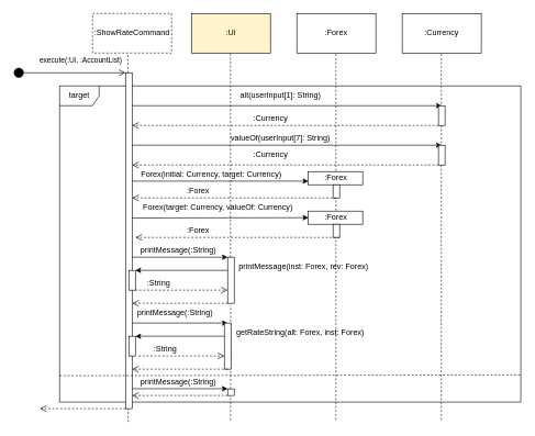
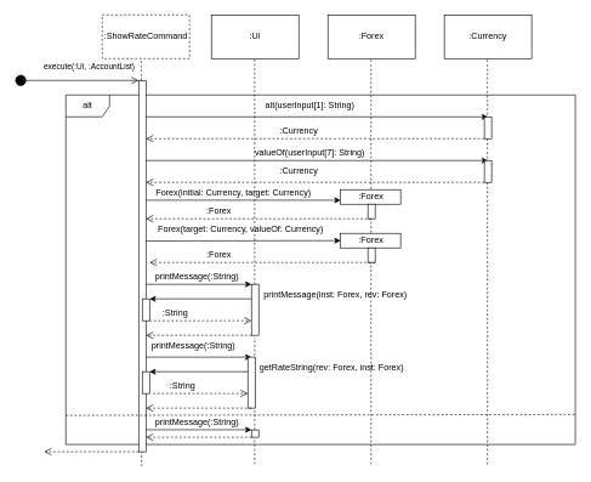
- <mxCell id="4" value=":Ui" style="rounded=0;whiteSpace=wrap;html=1;fillColor=#fff2cc;" vertex="1" parent="1"><mxGeometry x="290" y="20" width="120" height="60" as="geometry" /></mxCell>
+ <mxCell id="4" value=":Ui" style="rounded=0;whiteSpace=wrap;html=1;" vertex="1" parent="1"><mxGeometry x="290" y="20" width="120" height="60" as="geometry" /></mxCell>
- <mxCell id="10" value="target" style="shape=umlFrame;whiteSpace=wrap;html=1;pointerEvents=0;" vertex="1" parent="1"><mxGeometry x="90" y="130" width="700" height="480" as="geometry" /></mxCell>
+ <mxCell id="10" value="alt" style="shape=umlFrame;whiteSpace=wrap;html=1;pointerEvents=0;" vertex="1" parent="1"><mxGeometry x="90" y="130" width="700" height="480" as="geometry" /></mxCell>
- <mxCell id="55" value="getRateString(alt: Forex, inst: Forex)" style="text;html=1;align=center;verticalAlign=middle;resizable=0;points=[];autosize=1;strokeColor=none;fillColor=none;" vertex="1" parent="1"><mxGeometry x="345" y="490" width="220" height="30" as="geometry" /></mxCell>
+ <mxCell id="55" value="getRateString(rev: Forex, inst: Forex)" style="text;html=1;align=center;verticalAlign=middle;resizable=0;points=[];autosize=1;strokeColor=none;fillColor=none;" vertex="1" parent="1"><mxGeometry x="345" y="490" width="220" height="30" as="geometry" /></mxCell>
